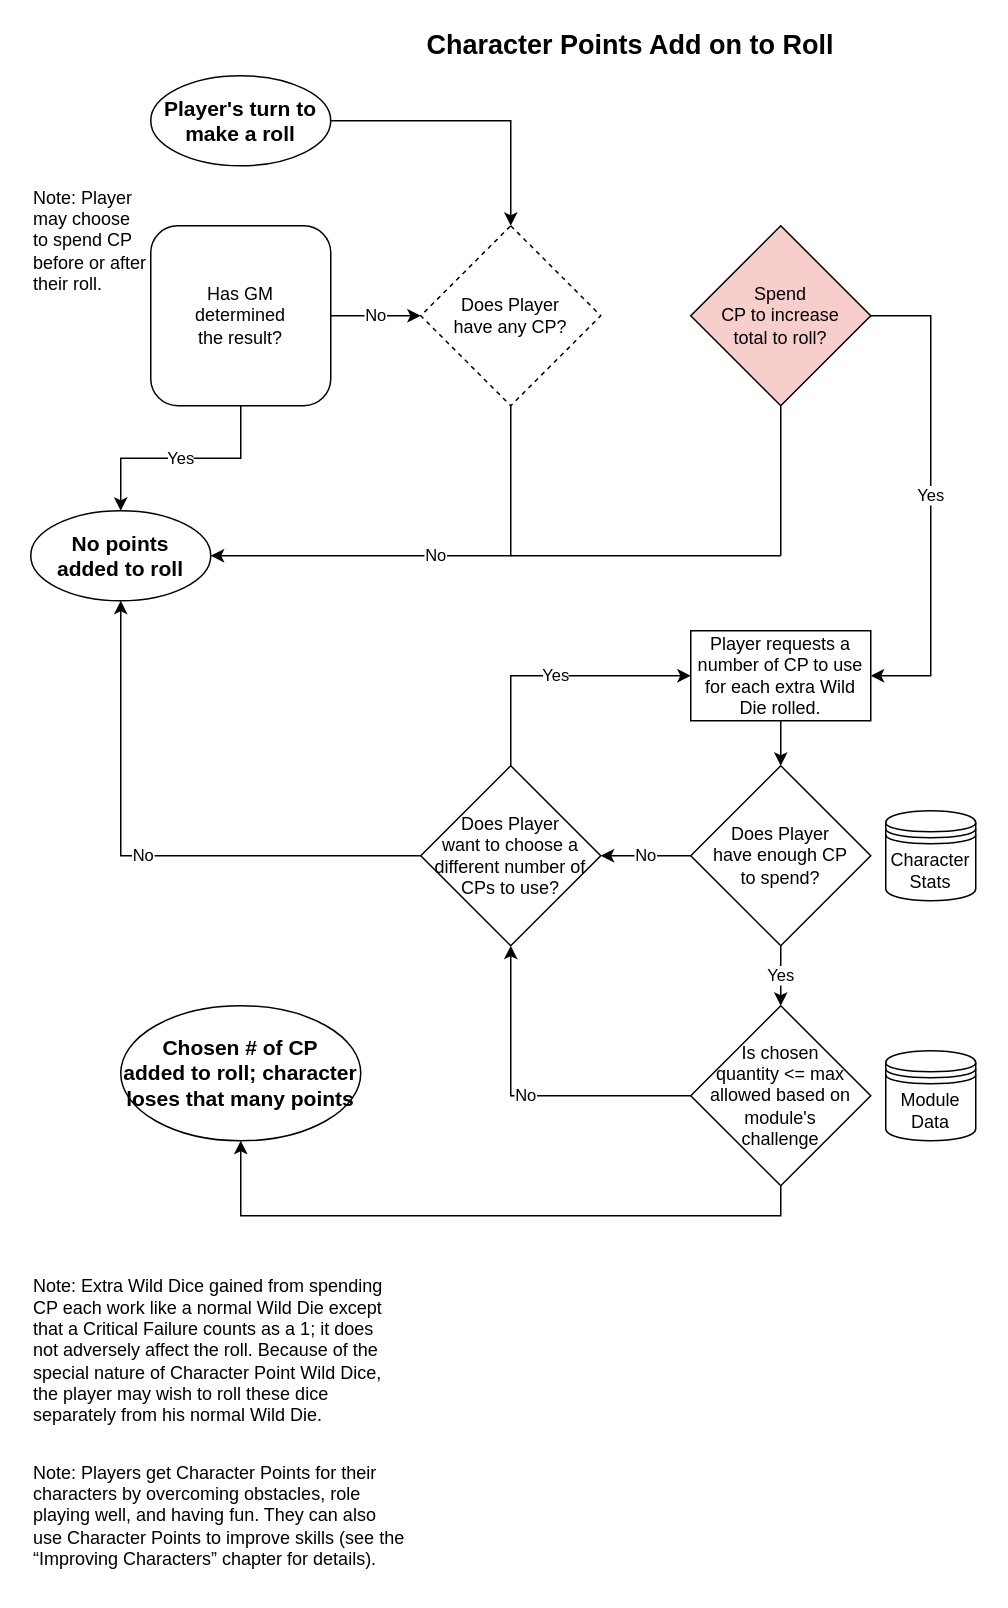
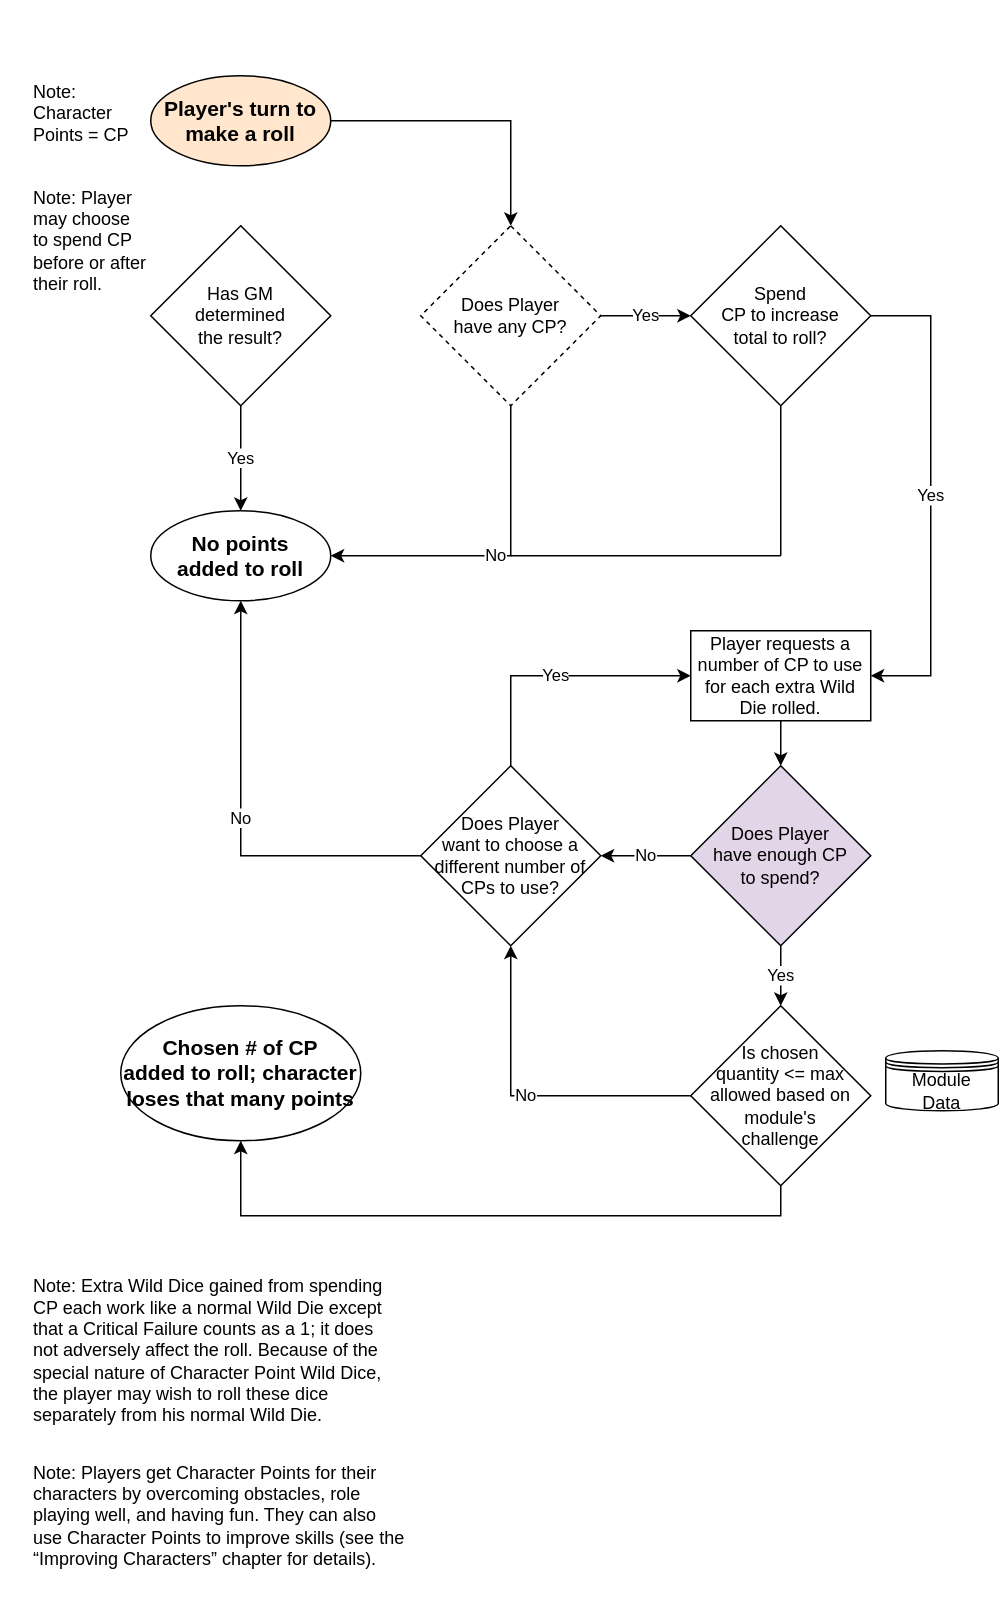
- <mxCell id="7" value="&lt;font style=&quot;font-size: 18px&quot;&gt;&lt;b&gt;Character Points Add on to Roll&lt;/b&gt;&lt;/font&gt;" style="text;html=1;strokeColor=none;fillColor=none;align=center;verticalAlign=middle;whiteSpace=wrap;rounded=0;" parent="1" vertex="1"><mxGeometry x="260" y="20" width="320" height="20" as="geometry" /></mxCell>
+ <mxCell id="27" value="Note: Character Points = CP" style="text;html=1;strokeColor=none;fillColor=none;align=left;verticalAlign=middle;whiteSpace=wrap;rounded=0;" vertex="1" parent="1"><mxGeometry y="50" width="80" height="50" as="geometry" x="20" /></mxCell>
- <mxCell id="3" value="&lt;b&gt;&lt;font style=&quot;font-size: 14px&quot;&gt;Player's turn to make a roll&lt;/font&gt;&lt;/b&gt;" style="ellipse;whiteSpace=wrap;html=1;" parent="1" vertex="1"><mxGeometry x="100" y="50" width="120" height="60" as="geometry" /></mxCell>
+ <mxCell id="3" value="&lt;b&gt;&lt;font style=&quot;font-size: 14px&quot;&gt;Player's turn to make a roll&lt;/font&gt;&lt;/b&gt;" style="ellipse;whiteSpace=wrap;html=1;fillColor=#ffe6cc;" parent="1" vertex="1"><mxGeometry x="100" y="50" width="120" height="60" as="geometry" /></mxCell>
- <mxCell id="6" value="&lt;div&gt;Has GM&lt;/div&gt;&lt;div&gt;determined&lt;/div&gt;&lt;div&gt;the result?&lt;br&gt;&lt;/div&gt;" style="whiteSpace=wrap;html=1;rounded=1;" parent="1" vertex="1"><mxGeometry x="100" y="150" width="120" height="120" as="geometry" /></mxCell>
+ <mxCell id="6" value="&lt;div&gt;Has GM&lt;/div&gt;&lt;div&gt;determined&lt;/div&gt;&lt;div&gt;the result?&lt;br&gt;&lt;/div&gt;" style="rhombus;whiteSpace=wrap;html=1;" parent="1" vertex="1"><mxGeometry x="100" y="150" width="120" height="120" as="geometry" /></mxCell>
- <mxCell id="5" value="No" style="edgeStyle=orthogonalEdgeStyle;rounded=0;orthogonalLoop=1;jettySize=auto;html=1;entryX=0;entryY=0.5;entryDx=0;entryDy=0;" parent="1" source="6" target="11" edge="1"><mxGeometry relative="1" as="geometry" /></mxCell>
+ <mxCell id="10" value="Yes" style="edgeStyle=orthogonalEdgeStyle;rounded=0;orthogonalLoop=1;jettySize=auto;html=1;entryX=0;entryY=0.5;entryDx=0;entryDy=0;" parent="1" source="11" target="14" edge="1"><mxGeometry relative="1" as="geometry" /></mxCell>
- <mxCell id="14" value="&lt;div&gt;Spend&lt;/div&gt;&lt;div&gt;CP to increase&lt;/div&gt;&lt;div&gt;total to roll?&lt;br&gt;&lt;/div&gt;" style="rhombus;whiteSpace=wrap;html=1;fillColor=#f8cecc;" parent="1" vertex="1"><mxGeometry x="460" y="150" width="120" height="120" as="geometry" /></mxCell>
+ <mxCell id="14" value="&lt;div&gt;Spend&lt;/div&gt;&lt;div&gt;CP to increase&lt;/div&gt;&lt;div&gt;total to roll?&lt;br&gt;&lt;/div&gt;" style="rhombus;whiteSpace=wrap;html=1;" parent="1" vertex="1"><mxGeometry x="460" y="150" width="120" height="120" as="geometry" /></mxCell>
- <mxCell id="8" value="&lt;div&gt;&lt;b&gt;&lt;font style=&quot;font-size: 14px&quot;&gt;No points &lt;br&gt;&lt;/font&gt;&lt;/b&gt;&lt;/div&gt;&lt;div&gt;&lt;b&gt;&lt;font style=&quot;font-size: 14px&quot;&gt;added to roll&lt;/font&gt;&lt;/b&gt;&lt;/div&gt;" style="ellipse;whiteSpace=wrap;html=1;" parent="1" vertex="1"><mxGeometry x="20" y="340" width="120" height="60" as="geometry" /></mxCell>
+ <mxCell id="8" value="&lt;div&gt;&lt;b&gt;&lt;font style=&quot;font-size: 14px&quot;&gt;No points &lt;br&gt;&lt;/font&gt;&lt;/b&gt;&lt;/div&gt;&lt;div&gt;&lt;b&gt;&lt;font style=&quot;font-size: 14px&quot;&gt;added to roll&lt;/font&gt;&lt;/b&gt;&lt;/div&gt;" style="ellipse;whiteSpace=wrap;html=1;" parent="1" vertex="1"><mxGeometry x="100" y="340" width="120" height="60" as="geometry" /></mxCell>
- <mxCell id="23" value="&lt;div&gt;Does Player &lt;br&gt;&lt;/div&gt;&lt;div&gt;have enough CP &lt;br&gt;&lt;/div&gt;&lt;div&gt;to spend?&lt;/div&gt;" style="rhombus;whiteSpace=wrap;html=1;" vertex="1" parent="1"><mxGeometry x="460" y="510" width="120" height="120" as="geometry" /></mxCell>
+ <mxCell id="23" value="&lt;div&gt;Does Player &lt;br&gt;&lt;/div&gt;&lt;div&gt;have enough CP &lt;br&gt;&lt;/div&gt;&lt;div&gt;to spend?&lt;/div&gt;" style="rhombus;whiteSpace=wrap;html=1;fillColor=#e1d5e7;" vertex="1" parent="1"><mxGeometry x="460" y="510" width="120" height="120" as="geometry" /></mxCell>
- <mxCell id="18" value="&lt;div&gt;Character&lt;/div&gt;&lt;div&gt;Stats&lt;br&gt;&lt;/div&gt;" style="shape=datastore;whiteSpace=wrap;html=1;" parent="1" vertex="1"><mxGeometry x="590" y="540" width="60" height="60" as="geometry" /></mxCell>
- <mxCell id="17" value="&lt;div&gt;Module&lt;/div&gt;&lt;div&gt;Data&lt;br&gt;&lt;/div&gt;" style="shape=datastore;whiteSpace=wrap;html=1;" parent="1" vertex="1"><mxGeometry x="590" y="700" width="60" height="60" as="geometry" /></mxCell>
+ <mxCell id="17" value="&lt;div&gt;Module&lt;/div&gt;&lt;div&gt;Data&lt;br&gt;&lt;/div&gt;" style="shape=datastore;whiteSpace=wrap;html=1;" parent="1" vertex="1"><mxGeometry x="590" y="700" width="75" height="40" as="geometry" /></mxCell>
